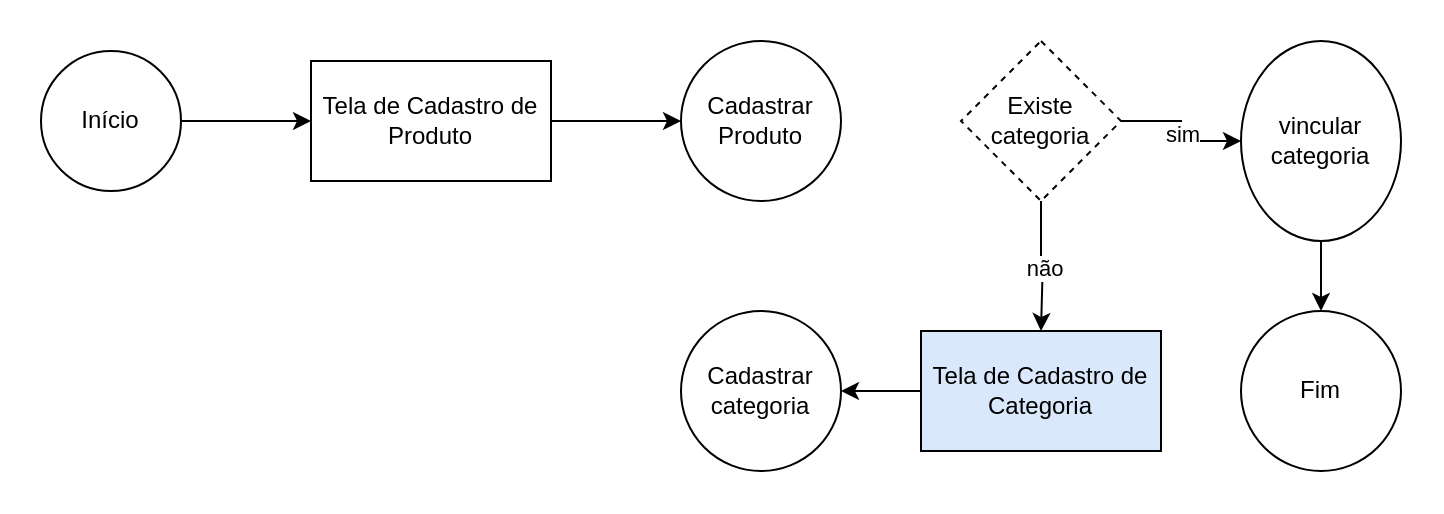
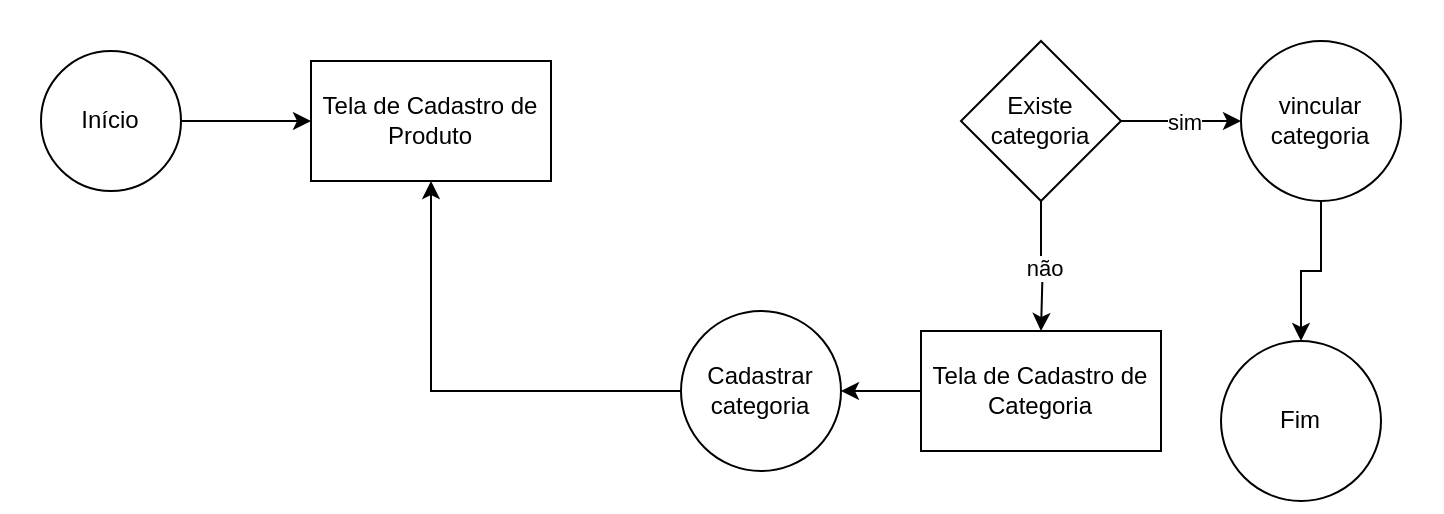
- <mxCell id="4" value="" style="edgeStyle=orthogonalEdgeStyle;rounded=0;orthogonalLoop=1;jettySize=auto;html=1;" edge="1" parent="1" source="5" target="6"><mxGeometry relative="1" as="geometry" /></mxCell>
- <mxCell id="6" value="Cadastrar Produto" style="ellipse;whiteSpace=wrap;html=1;" vertex="1" parent="1"><mxGeometry x="340" y="20" width="80" height="80" as="geometry" /></mxCell>
- <mxCell id="11" value="Existe categoria" style="rhombus;whiteSpace=wrap;html=1;dashed=1;" vertex="1" parent="1"><mxGeometry x="480" y="20" width="80" height="80" as="geometry" /></mxCell>
+ <mxCell id="11" value="Existe categoria" style="rhombus;whiteSpace=wrap;html=1;" vertex="1" parent="1"><mxGeometry x="480" y="20" width="80" height="80" as="geometry" /></mxCell>
- <mxCell id="13" value="vincular categoria" style="ellipse;whiteSpace=wrap;html=1;" vertex="1" parent="1"><mxGeometry x="620" y="20" width="80" height="100" as="geometry" /></mxCell>
+ <mxCell id="13" value="vincular categoria" style="ellipse;whiteSpace=wrap;html=1;" vertex="1" parent="1"><mxGeometry x="620" y="20" width="80" height="80" as="geometry" /></mxCell>
+ <mxCell id="16" style="edgeStyle=orthogonalEdgeStyle;rounded=0;orthogonalLoop=1;jettySize=auto;html=1;entryX=0.5;entryY=1;entryDx=0;entryDy=0;" edge="1" parent="1" source="17" target="5"><mxGeometry relative="1" as="geometry" /></mxCell>
- <mxCell id="15" value="Tela de Cadastro de Categoria" style="rounded=0;whiteSpace=wrap;html=1;fillColor=#dae8fc;" vertex="1" parent="1"><mxGeometry x="460" y="165" width="120" height="60" as="geometry" /></mxCell>
+ <mxCell id="15" value="Tela de Cadastro de Categoria" style="rounded=0;whiteSpace=wrap;html=1;" vertex="1" parent="1"><mxGeometry x="460" y="165" width="120" height="60" as="geometry" /></mxCell>
- <mxCell id="18" value="Fim" style="ellipse;whiteSpace=wrap;html=1;aspect=fixed;" vertex="1" parent="1"><mxGeometry x="620" y="155" width="80" height="80" as="geometry" /></mxCell>
+ <mxCell id="18" value="Fim" style="ellipse;whiteSpace=wrap;html=1;aspect=fixed;" vertex="1" parent="1"><mxGeometry x="610" y="170" width="80" height="80" as="geometry" /></mxCell>
